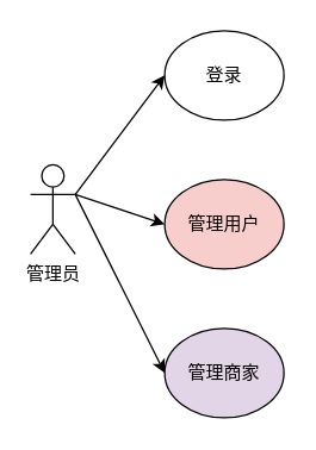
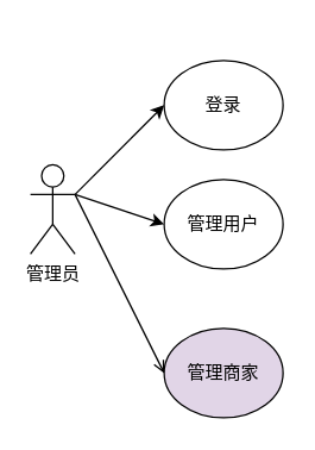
- <mxCell id="4" value="登录" style="ellipse;whiteSpace=wrap;html=1;" vertex="1" parent="1"><mxGeometry x="110" y="20" width="80" height="60" as="geometry" /></mxCell>
+ <mxCell id="4" value="登录" style="ellipse;whiteSpace=wrap;html=1;" vertex="1" parent="1"><mxGeometry x="110" y="40" width="80" height="60" as="geometry" /></mxCell>
- <mxCell id="5" value="管理用户" style="ellipse;whiteSpace=wrap;html=1;fillColor=#f8cecc;" vertex="1" parent="1"><mxGeometry x="110" y="120" width="80" height="60" as="geometry" /></mxCell>
+ <mxCell id="5" value="管理用户" style="ellipse;whiteSpace=wrap;html=1;" vertex="1" parent="1"><mxGeometry x="110" y="120" width="80" height="60" as="geometry" /></mxCell>
- <mxCell id="2" value="" style="endArrow=classic;html=1;rounded=0;exitX=1;exitY=0.333;exitDx=0;exitDy=0;exitPerimeter=0;entryX=0;entryY=0.5;entryDx=0;entryDy=0;" edge="1" parent="1" source="3" target="6"><mxGeometry width="50" height="50" relative="1" as="geometry"><mxPoint x="100" y="130" as="sourcePoint" /><mxPoint x="150" y="80" as="targetPoint" /></mxGeometry></mxCell>
+ <mxCell id="2" value="" style="endArrow=open;html=1;rounded=0;exitX=1;exitY=0.333;exitDx=0;exitDy=0;exitPerimeter=0;entryX=0;entryY=0.5;entryDx=0;entryDy=0;" edge="1" parent="1" source="3" target="6"><mxGeometry width="50" height="50" relative="1" as="geometry"><mxPoint x="100" y="130" as="sourcePoint" /><mxPoint x="150" y="80" as="targetPoint" /></mxGeometry></mxCell>
